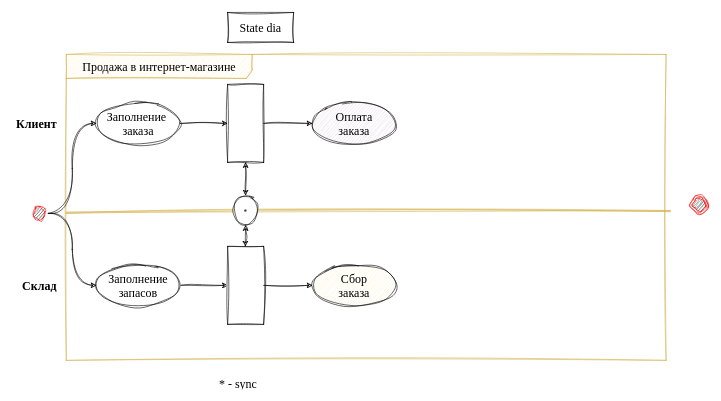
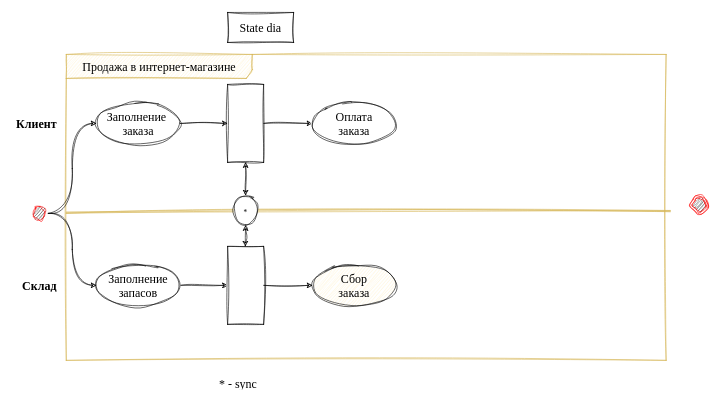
- <mxCell id="23" value="Оплата&lt;br&gt;заказа" style="ellipse;whiteSpace=wrap;html=1;sketch=1;hachureGap=4;jiggle=2;curveFitting=1;fontFamily=Architects Daughter;fontSource=https%3A%2F%2Ffonts.googleapis.com%2Fcss%3Ffamily%3DArchitects%2BDaughter;fontSize=20;fillColor=#e1d5e7;" vertex="1" parent="1"><mxGeometry x="520" y="170" width="140" height="70" as="geometry" /></mxCell>
+ <mxCell id="23" value="Оплата&lt;br&gt;заказа" style="ellipse;whiteSpace=wrap;html=1;sketch=1;hachureGap=4;jiggle=2;curveFitting=1;fontFamily=Architects Daughter;fontSource=https%3A%2F%2Ffonts.googleapis.com%2Fcss%3Ffamily%3DArchitects%2BDaughter;fontSize=20;" vertex="1" parent="1"><mxGeometry x="520" y="170" width="140" height="70" as="geometry" /></mxCell>
